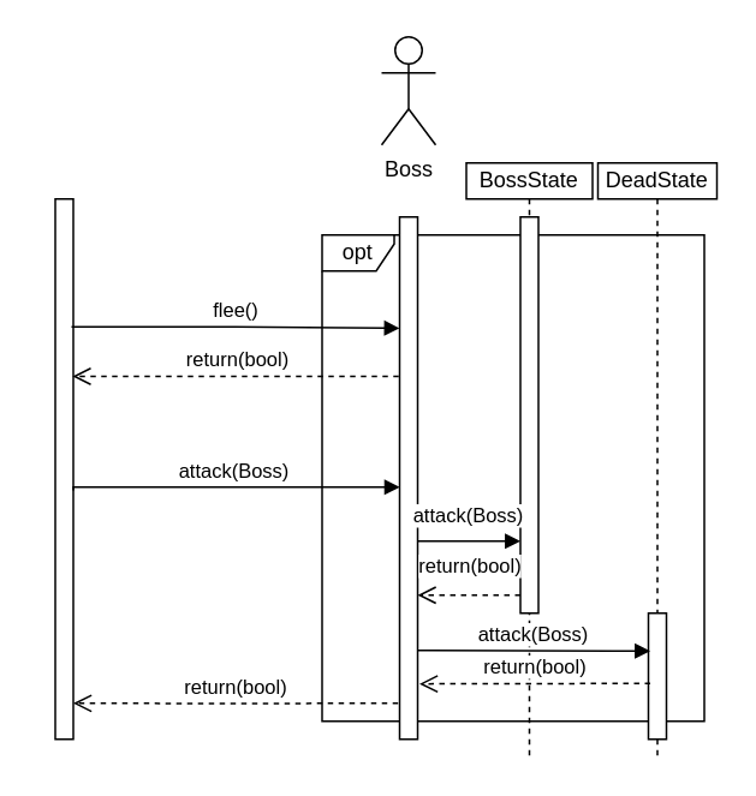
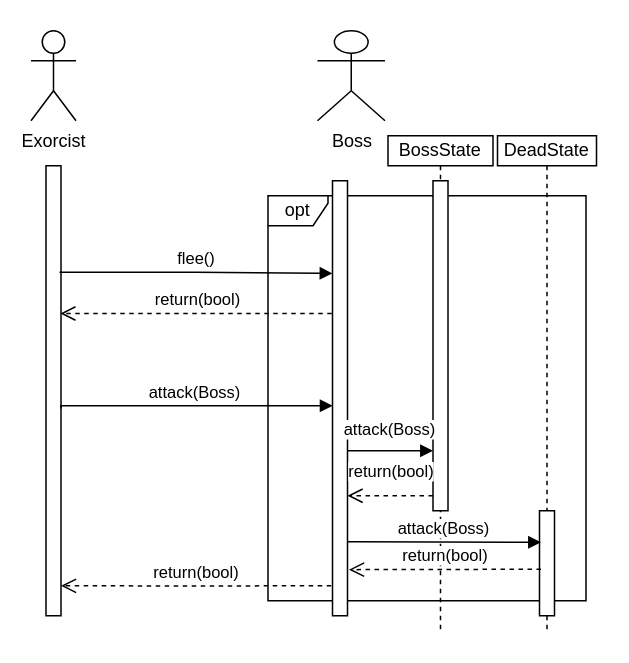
+ <mxCell id="2" value="Exorcist" style="shape=umlActor;verticalLabelPosition=bottom;verticalAlign=top;html=1;" parent="1" vertex="1"><mxGeometry x="20" y="20" width="30" height="60" as="geometry" /></mxCell>
- <mxCell id="6" value="Boss" style="shape=umlActor;verticalLabelPosition=bottom;verticalAlign=top;html=1;" parent="1" vertex="1"><mxGeometry x="211" y="20" width="30" height="60" as="geometry" /></mxCell>
+ <mxCell id="6" value="Boss" style="shape=umlActor;verticalLabelPosition=bottom;verticalAlign=top;html=1;" parent="1" vertex="1"><mxGeometry x="211" y="20" width="45" height="60" as="geometry" /></mxCell>
